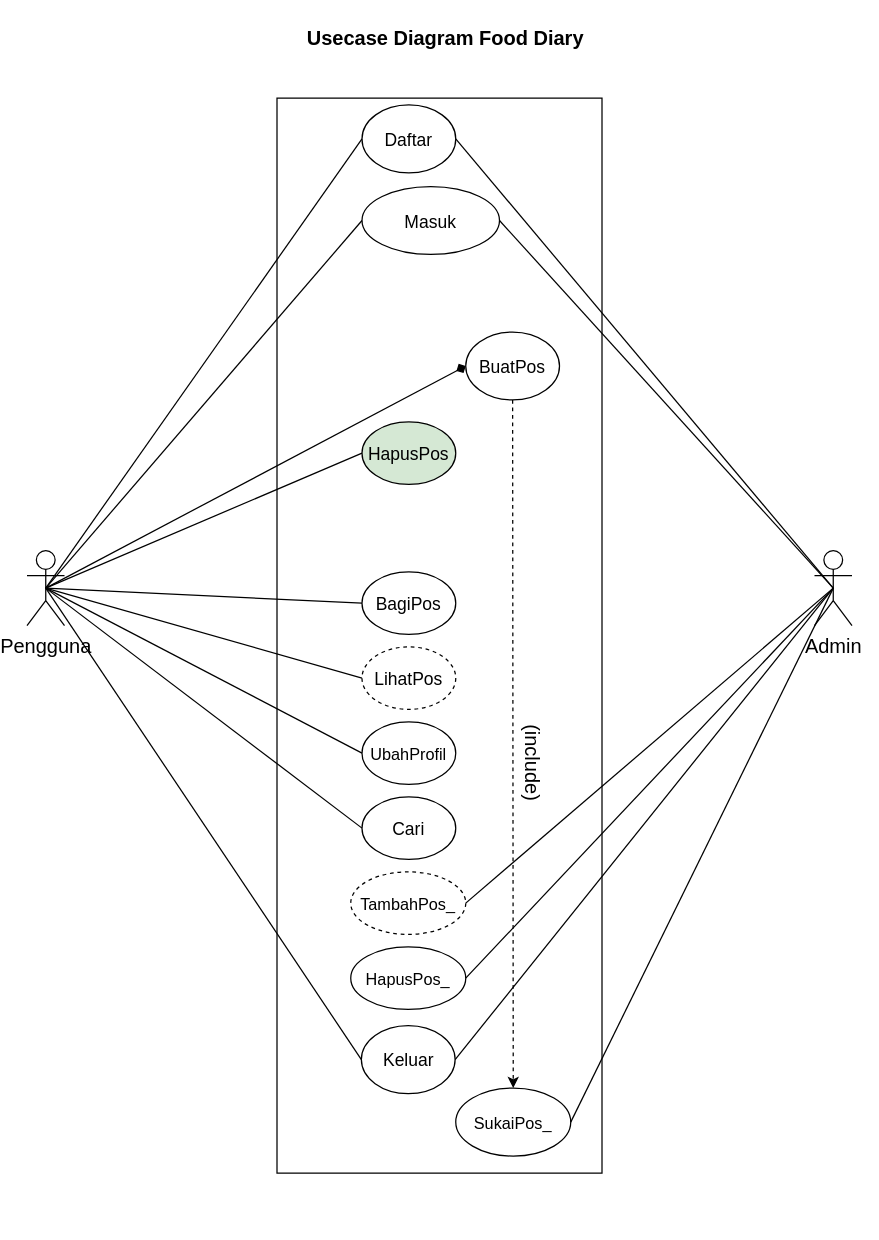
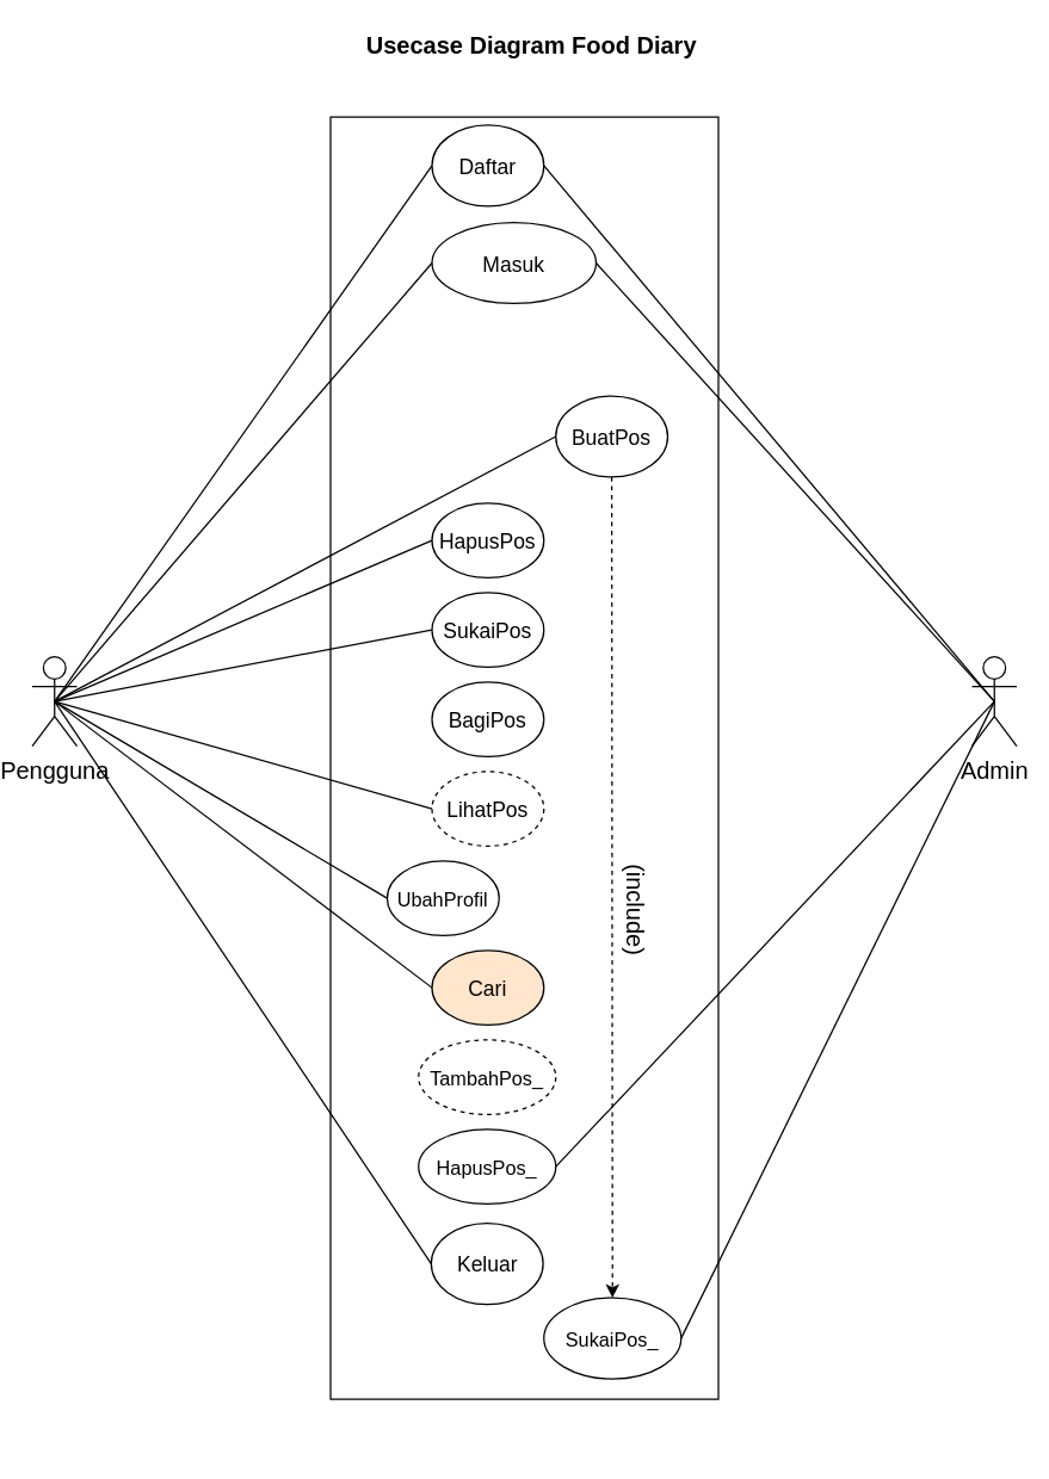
- <mxCell id="16" value="" style="endArrow=diamond;html=1;fontSize=16;exitX=0.5;exitY=0.5;exitDx=0;exitDy=0;exitPerimeter=0;entryX=0;entryY=0.5;entryDx=0;entryDy=0;" parent="1" source="3" target="9" edge="1"><mxGeometry width="50" height="50" relative="1" as="geometry"><mxPoint x="55" y="490" as="sourcePoint" /><mxPoint x="308" y="128" as="targetPoint" /></mxGeometry></mxCell>
+ <mxCell id="16" value="" style="endArrow=none;html=1;fontSize=16;exitX=0.5;exitY=0.5;exitDx=0;exitDy=0;exitPerimeter=0;entryX=0;entryY=0.5;entryDx=0;entryDy=0;" parent="1" source="3" target="9" edge="1"><mxGeometry width="50" height="50" relative="1" as="geometry"><mxPoint x="55" y="490" as="sourcePoint" /><mxPoint x="308" y="128" as="targetPoint" /></mxGeometry></mxCell>
- <mxCell id="17" value="&lt;font style=&quot;font-size: 14px&quot;&gt;HapusPos&lt;/font&gt;" style="ellipse;whiteSpace=wrap;html=1;fontSize=16;fillColor=#d5e8d4;" parent="1" vertex="1"><mxGeometry x="288" y="337" width="75" height="50" as="geometry" /></mxCell>
+ <mxCell id="17" value="&lt;font style=&quot;font-size: 14px&quot;&gt;HapusPos&lt;/font&gt;" style="ellipse;whiteSpace=wrap;html=1;fontSize=16;" parent="1" vertex="1"><mxGeometry x="288" y="337" width="75" height="50" as="geometry" /></mxCell>
+ <mxCell id="18" value="&lt;font style=&quot;font-size: 14px&quot;&gt;SukaiPos&lt;/font&gt;" style="ellipse;whiteSpace=wrap;html=1;fontSize=16;" parent="1" vertex="1"><mxGeometry x="288" y="397" width="75" height="50" as="geometry" /></mxCell>
+ <mxCell id="26" value="" style="endArrow=none;html=1;fontSize=16;exitX=0.5;exitY=0.5;exitDx=0;exitDy=0;exitPerimeter=0;entryX=0;entryY=0.5;entryDx=0;entryDy=0;" parent="1" source="3" target="18" edge="1"><mxGeometry width="50" height="50" relative="1" as="geometry"><mxPoint x="45" y="480" as="sourcePoint" /><mxPoint x="298" y="325" as="targetPoint" /></mxGeometry></mxCell>
- <mxCell id="27" value="" style="endArrow=none;html=1;fontSize=16;exitX=0.5;exitY=0.5;exitDx=0;exitDy=0;exitPerimeter=0;entryX=0;entryY=0.5;entryDx=0;entryDy=0;" parent="1" source="3" target="19" edge="1"><mxGeometry width="50" height="50" relative="1" as="geometry"><mxPoint x="55" y="490" as="sourcePoint" /><mxPoint x="308" y="335" as="targetPoint" /></mxGeometry></mxCell>
- <mxCell id="31" value="" style="endArrow=none;html=1;fontSize=16;exitX=1;exitY=0.5;exitDx=0;exitDy=0;entryX=0.5;entryY=0.5;entryDx=0;entryDy=0;entryPerimeter=0;" parent="1" source="23" target="4" edge="1"><mxGeometry width="50" height="50" relative="1" as="geometry"><mxPoint x="95" y="530" as="sourcePoint" /><mxPoint x="348" y="375" as="targetPoint" /></mxGeometry></mxCell>
- <mxCell id="21" value="&lt;font style=&quot;font-size: 13px&quot;&gt;UbahProfil&lt;/font&gt;" style="ellipse;whiteSpace=wrap;html=1;fontSize=16;" parent="1" vertex="1"><mxGeometry x="288" y="577" width="75" height="50" as="geometry" /></mxCell>
+ <mxCell id="21" value="&lt;font style=&quot;font-size: 13px&quot;&gt;UbahProfil&lt;/font&gt;" style="ellipse;whiteSpace=wrap;html=1;fontSize=16;" parent="1" vertex="1"><mxGeometry x="258" y="577" width="75" height="50" as="geometry" /></mxCell>
- <mxCell id="22" value="&lt;font style=&quot;font-size: 14px&quot;&gt;Cari&lt;/font&gt;" style="ellipse;whiteSpace=wrap;html=1;fontSize=16;" parent="1" vertex="1"><mxGeometry x="288" y="637" width="75" height="50" as="geometry" /></mxCell>
+ <mxCell id="22" value="&lt;font style=&quot;font-size: 14px&quot;&gt;Cari&lt;/font&gt;" style="ellipse;whiteSpace=wrap;html=1;fontSize=16;fillColor=#ffe6cc;" parent="1" vertex="1"><mxGeometry x="288" y="637" width="75" height="50" as="geometry" /></mxCell>
- <mxCell id="34" value="" style="endArrow=none;html=1;fontSize=16;exitX=1;exitY=0.5;exitDx=0;exitDy=0;entryX=0.5;entryY=0.5;entryDx=0;entryDy=0;entryPerimeter=0;" parent="1" source="10" target="4" edge="1"><mxGeometry width="50" height="50" relative="1" as="geometry"><mxPoint x="401" y="705" as="sourcePoint" /><mxPoint x="695" y="500" as="targetPoint" /></mxGeometry></mxCell>
